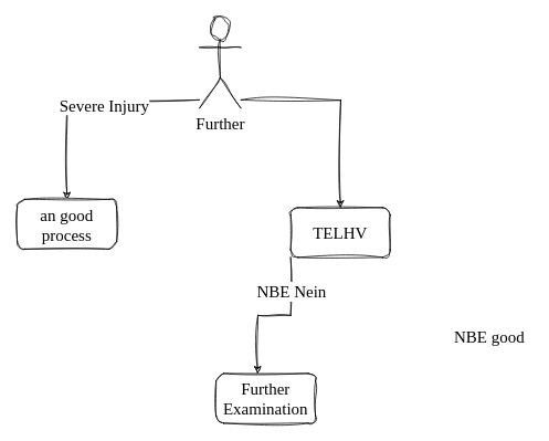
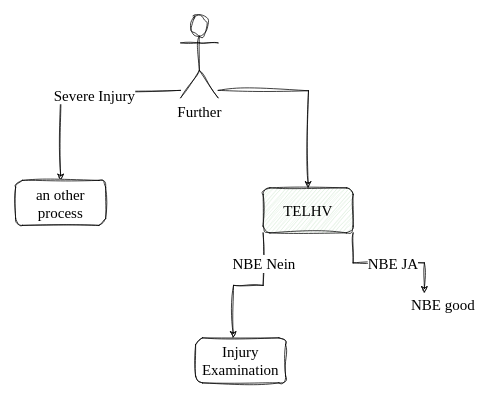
- <mxCell id="13" value="an good process" style="rounded=1;whiteSpace=wrap;html=1;sketch=1;hachureGap=4;jiggle=2;curveFitting=1;fontFamily=Architects Daughter;fontSource=https%3A%2F%2Ffonts.googleapis.com%2Fcss%3Ffamily%3DArchitects%2BDaughter;fontSize=20;" vertex="1" parent="1"><mxGeometry x="20" y="240" width="120" height="60" as="geometry" /></mxCell>
+ <mxCell id="13" value="an other process" style="rounded=1;whiteSpace=wrap;html=1;sketch=1;hachureGap=4;jiggle=2;curveFitting=1;fontFamily=Architects Daughter;fontSource=https%3A%2F%2Ffonts.googleapis.com%2Fcss%3Ffamily%3DArchitects%2BDaughter;fontSize=20;" vertex="1" parent="1"><mxGeometry x="20" y="240" width="120" height="60" as="geometry" /></mxCell>
- <mxCell id="10" value="TELHV" style="rounded=1;whiteSpace=wrap;html=1;sketch=1;hachureGap=4;jiggle=2;curveFitting=1;fontFamily=Architects Daughter;fontSource=https%3A%2F%2Ffonts.googleapis.com%2Fcss%3Ffamily%3DArchitects%2BDaughter;fontSize=20;" vertex="1" parent="1"><mxGeometry x="350" y="250" width="120" height="60" as="geometry" /></mxCell>
+ <mxCell id="10" value="TELHV" style="rounded=1;whiteSpace=wrap;html=1;sketch=1;hachureGap=4;jiggle=2;curveFitting=1;fontFamily=Architects Daughter;fontSource=https%3A%2F%2Ffonts.googleapis.com%2Fcss%3Ffamily%3DArchitects%2BDaughter;fontSize=20;fillColor=#d5e8d4;" vertex="1" parent="1"><mxGeometry x="350" y="250" width="120" height="60" as="geometry" /></mxCell>
+ <mxCell id="8" style="edgeStyle=orthogonalEdgeStyle;rounded=0;sketch=1;hachureGap=4;jiggle=2;curveFitting=1;orthogonalLoop=1;jettySize=auto;html=1;exitX=1;exitY=1;exitDx=0;exitDy=0;fontFamily=Architects Daughter;fontSource=https%3A%2F%2Ffonts.googleapis.com%2Fcss%3Ffamily%3DArchitects%2BDaughter;fontSize=16;entryX=0.25;entryY=0;entryDx=0;entryDy=0;" edge="1" parent="1" source="10" target="11"><mxGeometry relative="1" as="geometry"><mxPoint x="570" y="350" as="targetPoint" /></mxGeometry></mxCell>
+ <mxCell id="9" value="NBE JA" style="edgeLabel;html=1;align=center;verticalAlign=middle;resizable=0;points=[];fontSize=20;fontFamily=Architects Daughter;" vertex="1" connectable="0" parent="8"><mxGeometry x="0.278" y="1" relative="1" as="geometry"><mxPoint x="-20" as="offset" /></mxGeometry></mxCell>
- <mxCell id="12" value="Further Examination" style="rounded=1;whiteSpace=wrap;html=1;sketch=1;hachureGap=4;jiggle=2;curveFitting=1;fontFamily=Architects Daughter;fontSource=https%3A%2F%2Ffonts.googleapis.com%2Fcss%3Ffamily%3DArchitects%2BDaughter;fontSize=20;" vertex="1" parent="1"><mxGeometry x="260" y="450" width="120" height="60" as="geometry" /></mxCell>
+ <mxCell id="12" value="Injury Examination" style="rounded=1;whiteSpace=wrap;html=1;sketch=1;hachureGap=4;jiggle=2;curveFitting=1;fontFamily=Architects Daughter;fontSource=https%3A%2F%2Ffonts.googleapis.com%2Fcss%3Ffamily%3DArchitects%2BDaughter;fontSize=20;" vertex="1" parent="1"><mxGeometry x="260" y="450" width="120" height="60" as="geometry" /></mxCell>
